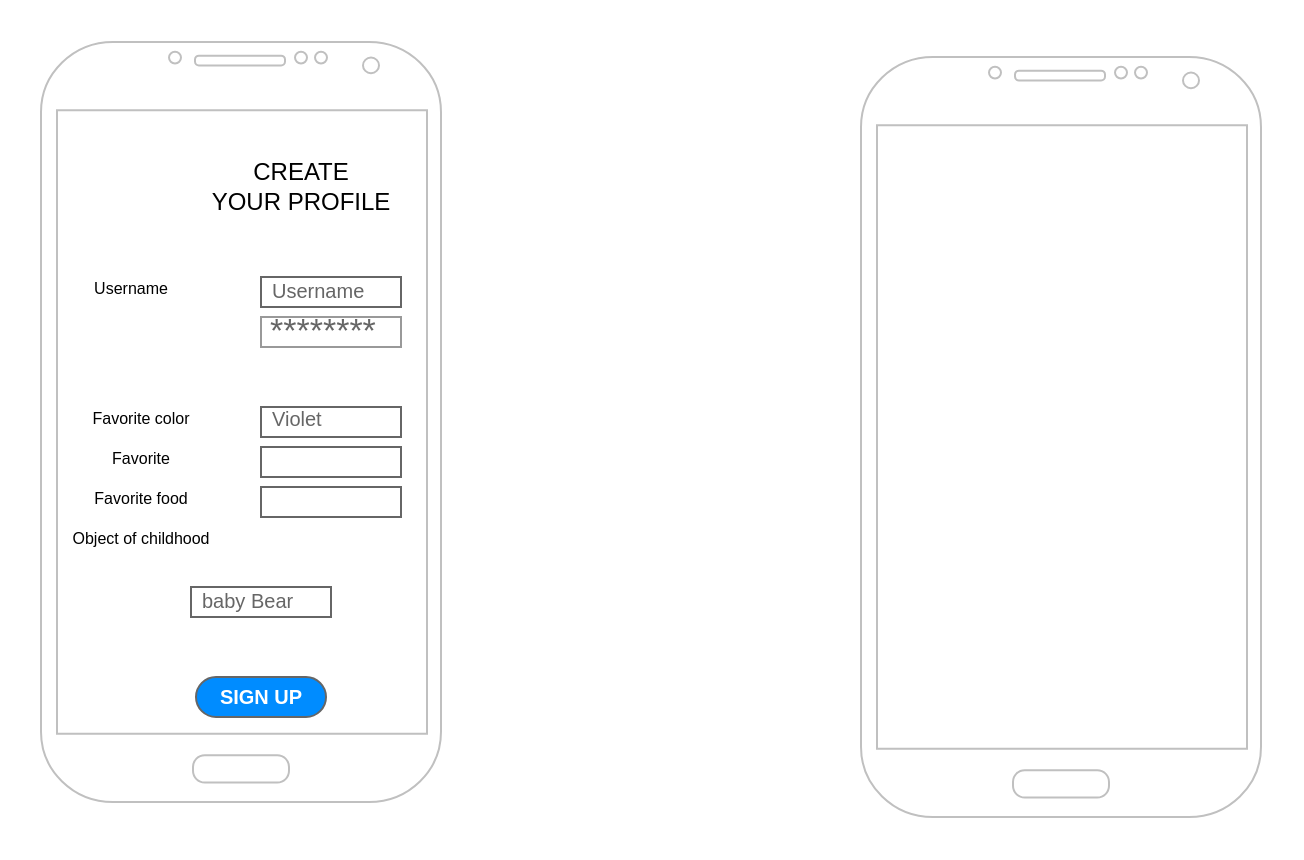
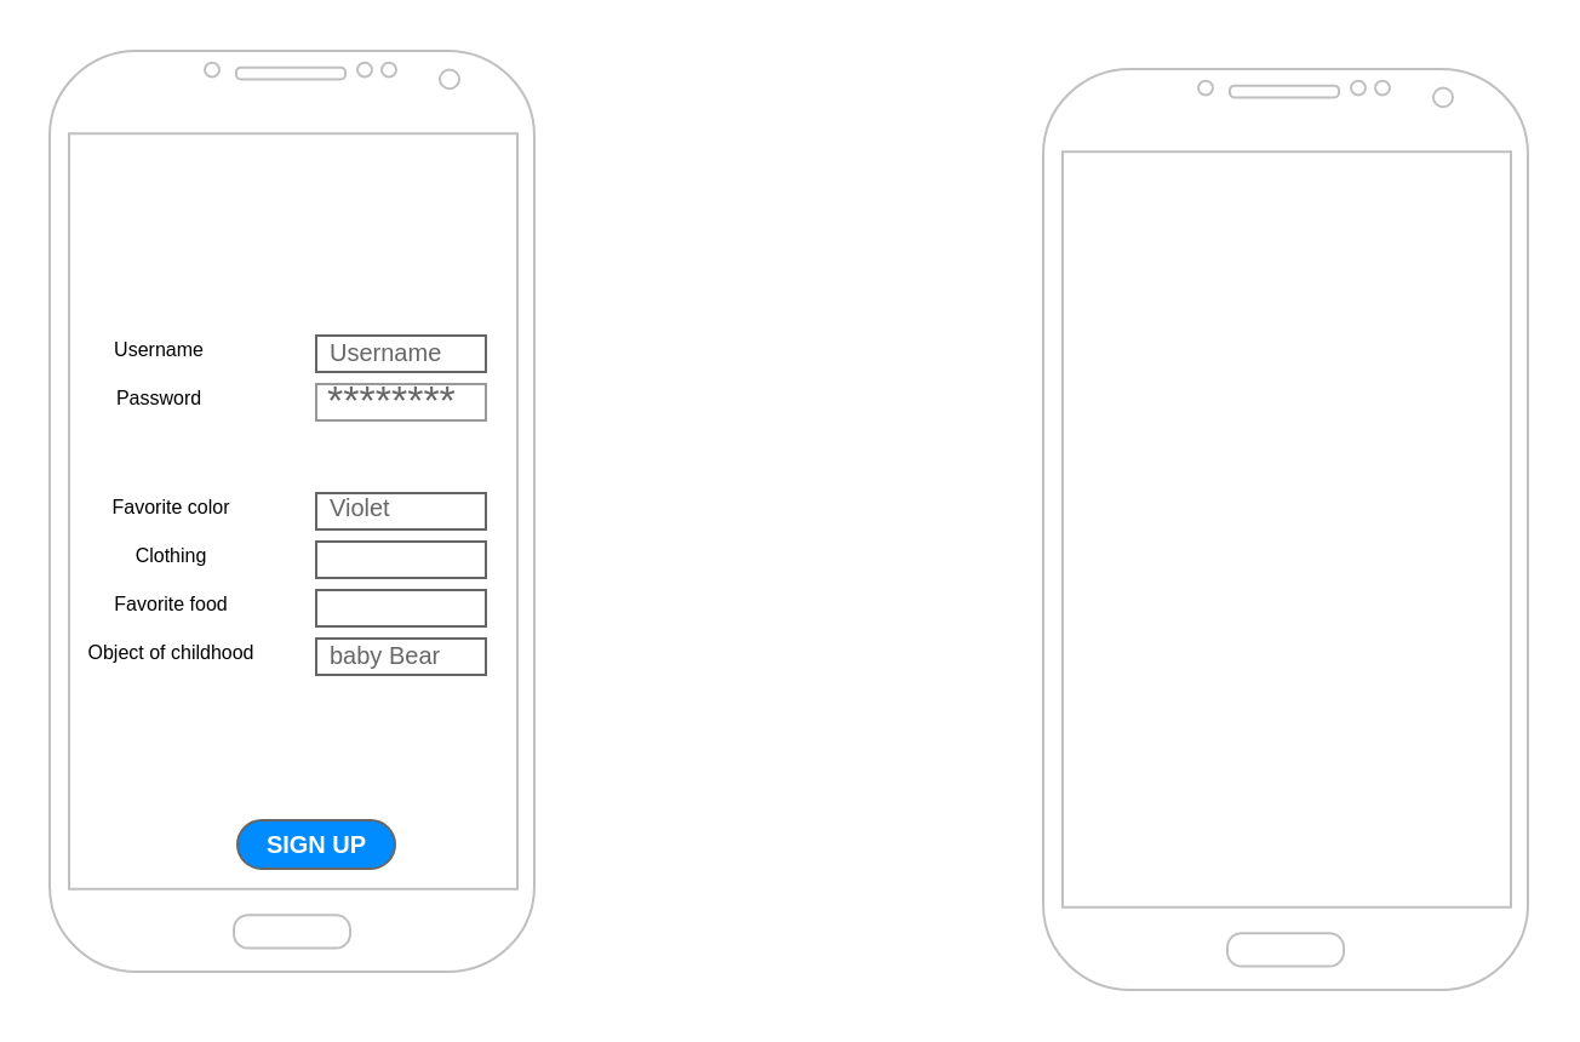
- <mxCell id="5" value="CREATE &lt;br&gt;YOUR PROFILE" style="text;html=1;resizable=0;autosize=1;align=center;verticalAlign=middle;points=[];fillColor=none;strokeColor=none;rounded=0;" vertex="1" parent="1"><mxGeometry x="100" y="78" width="100" height="30" as="geometry" /></mxCell>
+ <mxCell id="12" value="&lt;font style=&quot;font-size: 8px&quot;&gt;Password&lt;/font&gt;" style="text;html=1;resizable=0;autosize=1;align=center;verticalAlign=middle;points=[];fillColor=none;strokeColor=none;rounded=0;" vertex="1" parent="1"><mxGeometry x="40" y="153" width="50" height="20" as="geometry" /></mxCell>
- <mxCell id="15" value="&lt;span style=&quot;font-size: 8px&quot;&gt;Favorite&lt;/span&gt;" style="text;html=1;resizable=0;autosize=1;align=center;verticalAlign=middle;points=[];fillColor=none;strokeColor=none;rounded=0;" vertex="1" parent="1"><mxGeometry x="50" y="218" width="40" height="20" as="geometry" /></mxCell>
+ <mxCell id="15" value="&lt;span style=&quot;font-size: 8px&quot;&gt;Clothing&lt;/span&gt;" style="text;html=1;resizable=0;autosize=1;align=center;verticalAlign=middle;points=[];fillColor=none;strokeColor=none;rounded=0;" vertex="1" parent="1"><mxGeometry x="50" y="218" width="40" height="20" as="geometry" /></mxCell>
- <mxCell id="10" value="&lt;span style=&quot;font-size: 10px&quot;&gt;baby Bear&lt;/span&gt;" style="strokeWidth=1;shadow=0;dashed=0;align=center;html=1;shape=mxgraph.mockup.text.textBox;fontColor=#666666;align=left;fontSize=17;spacingLeft=4;spacingTop=-3;strokeColor=#666666;mainText=" vertex="1" parent="1"><mxGeometry x="95" y="293" width="70" height="15" as="geometry" /></mxCell>
+ <mxCell id="10" value="&lt;span style=&quot;font-size: 10px&quot;&gt;baby Bear&lt;/span&gt;" style="strokeWidth=1;shadow=0;dashed=0;align=center;html=1;shape=mxgraph.mockup.text.textBox;fontColor=#666666;align=left;fontSize=17;spacingLeft=4;spacingTop=-3;strokeColor=#666666;mainText=" vertex="1" parent="1"><mxGeometry x="130" y="263" width="70" height="15" as="geometry" /></mxCell>
